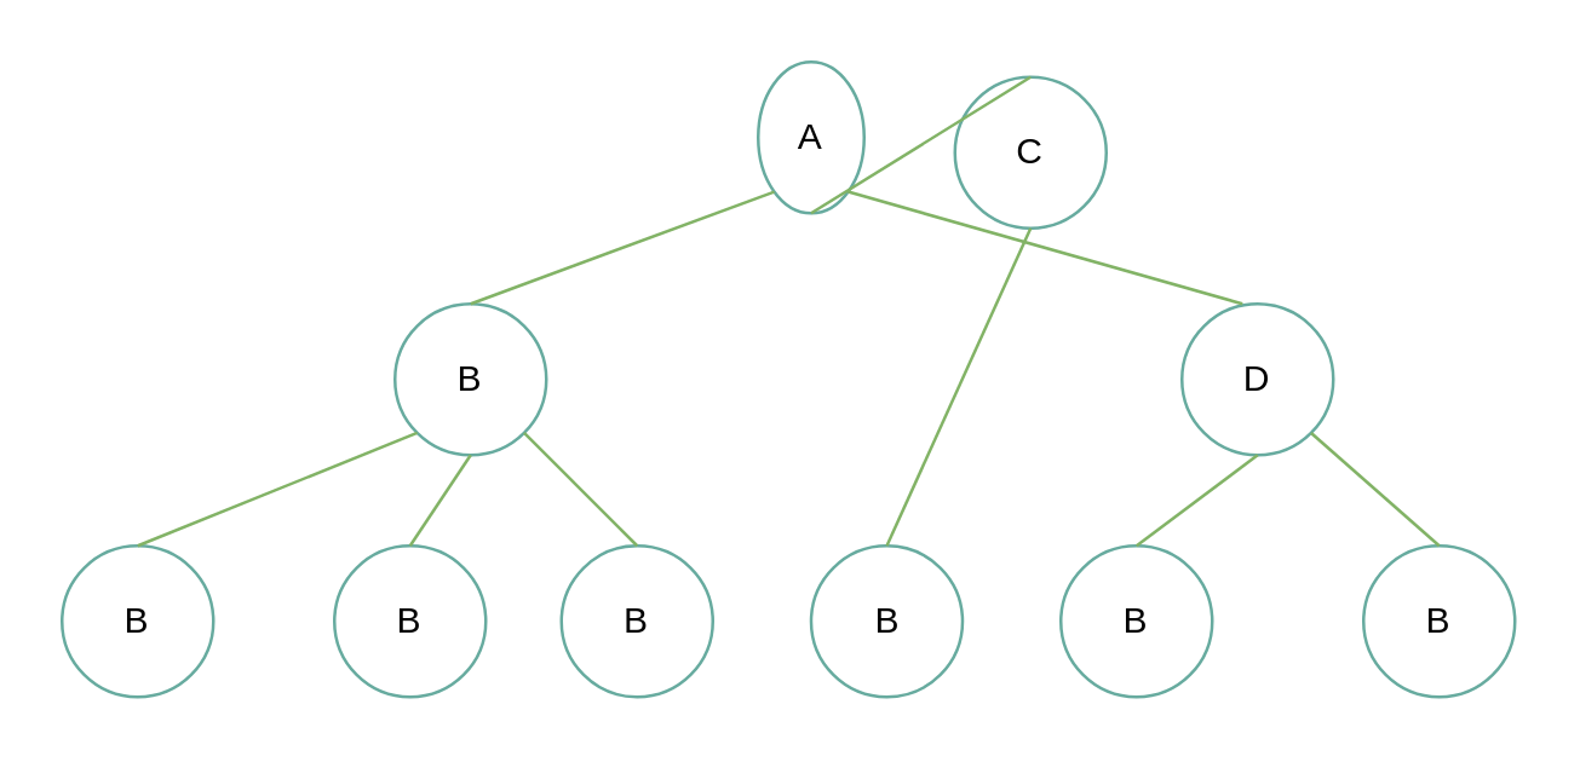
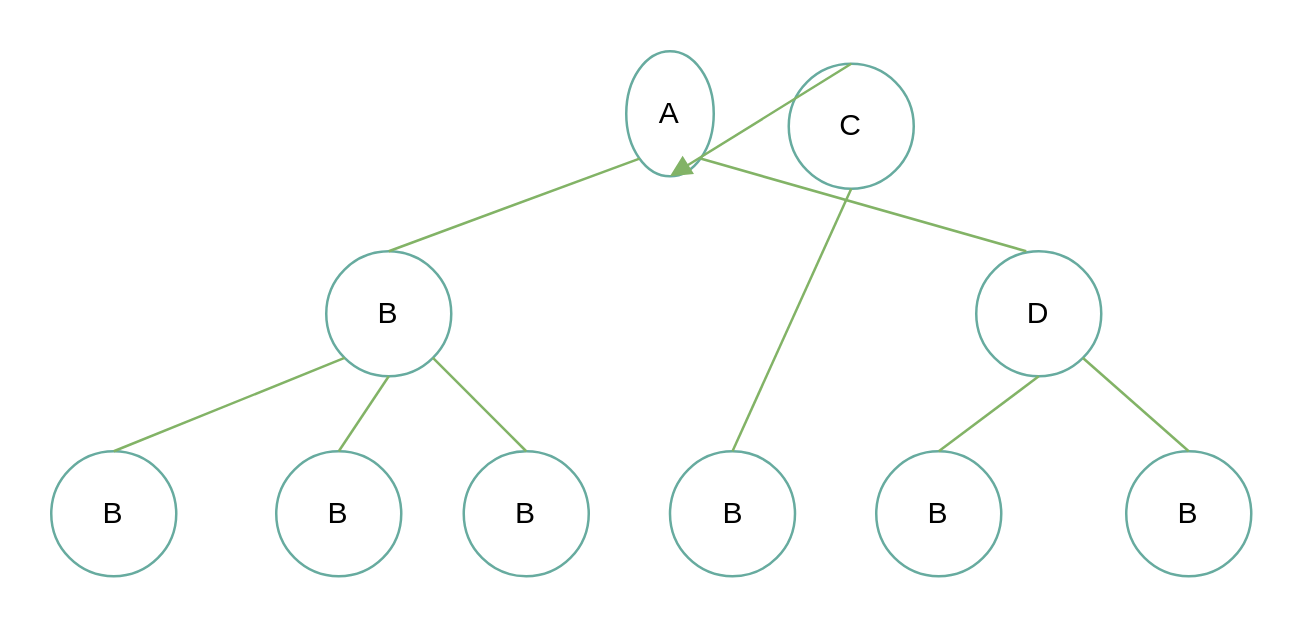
- <mxCell id="7" value="" style="endArrow=none;html=1;entryX=0.5;entryY=1;entryDx=0;entryDy=0;exitX=0.5;exitY=0;exitDx=0;exitDy=0;fillColor=#d5e8d4;strokeColor=#82b366;" edge="1" parent="1" source="4" target="2"><mxGeometry width="50" height="50" relative="1" as="geometry"><mxPoint x="165" y="110" as="sourcePoint" /><mxPoint x="267.322" y="72.678" as="targetPoint" /></mxGeometry></mxCell>
+ <mxCell id="7" value="" style="endArrow=block;html=1;entryX=0.5;entryY=1;entryDx=0;entryDy=0;exitX=0.5;exitY=0;exitDx=0;exitDy=0;fillColor=#d5e8d4;strokeColor=#82b366;" edge="1" parent="1" source="4" target="2"><mxGeometry width="50" height="50" relative="1" as="geometry"><mxPoint x="165" y="110" as="sourcePoint" /><mxPoint x="267.322" y="72.678" as="targetPoint" /></mxGeometry></mxCell>
